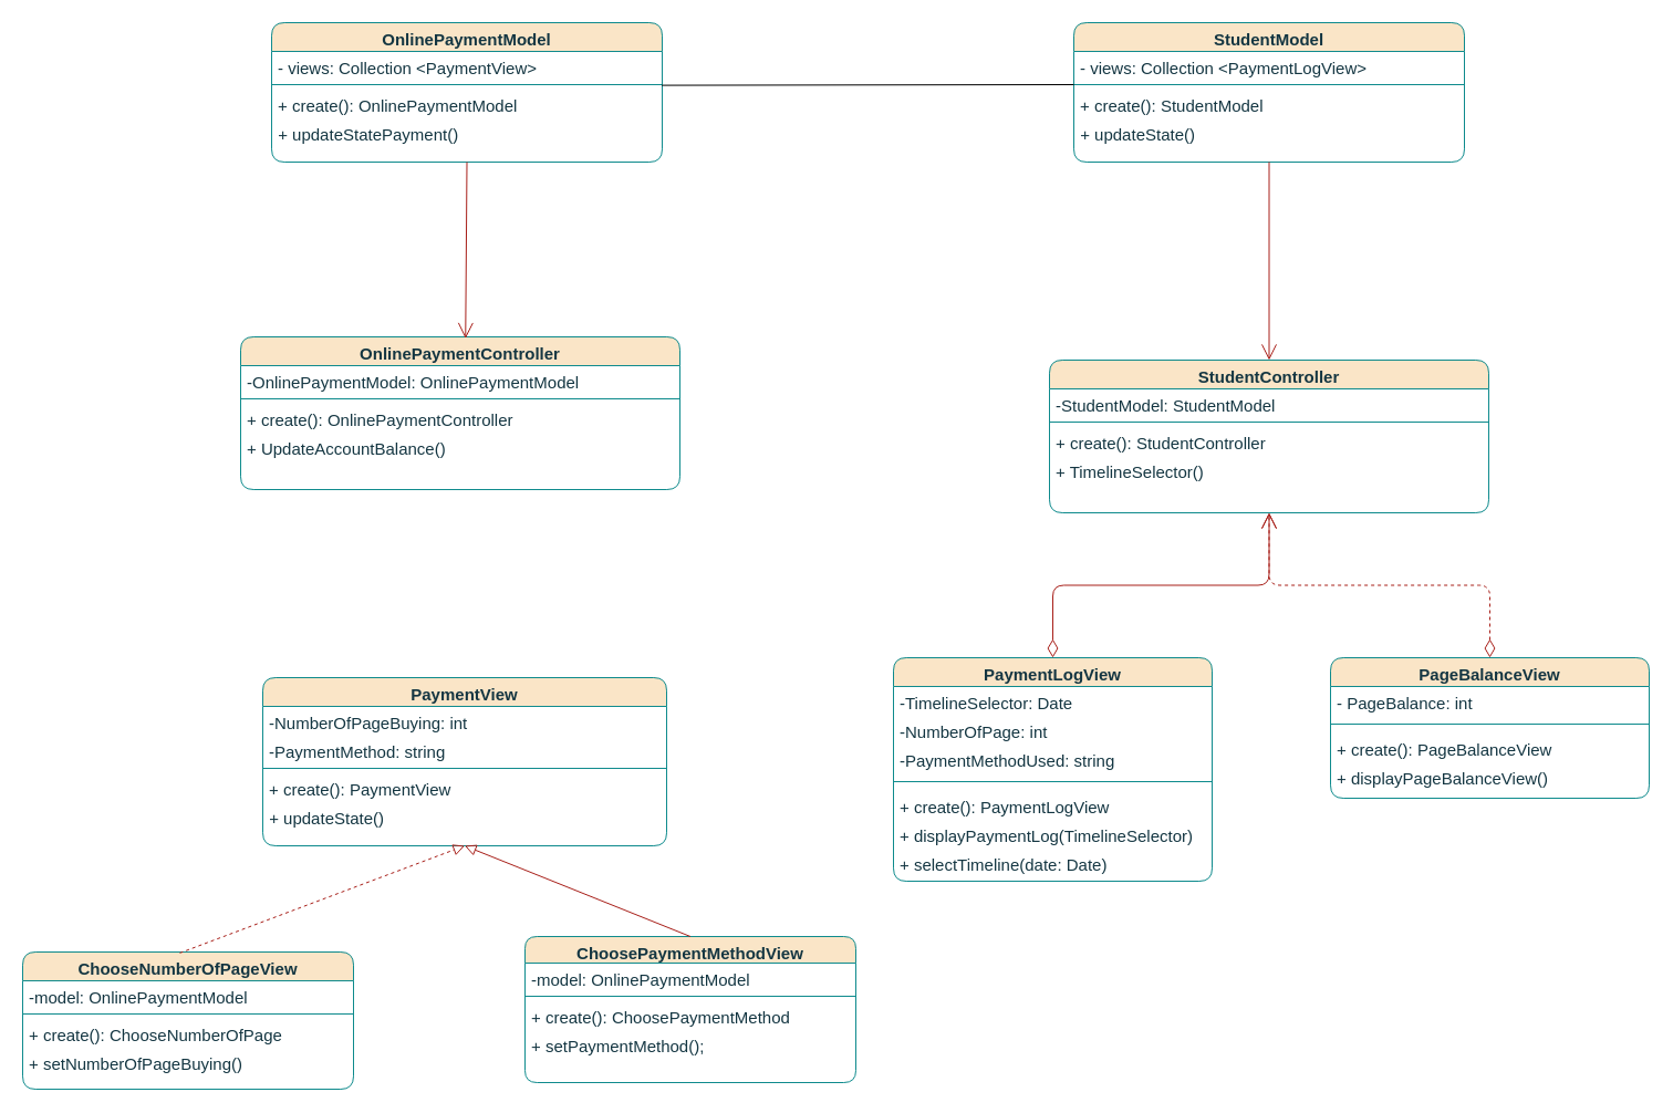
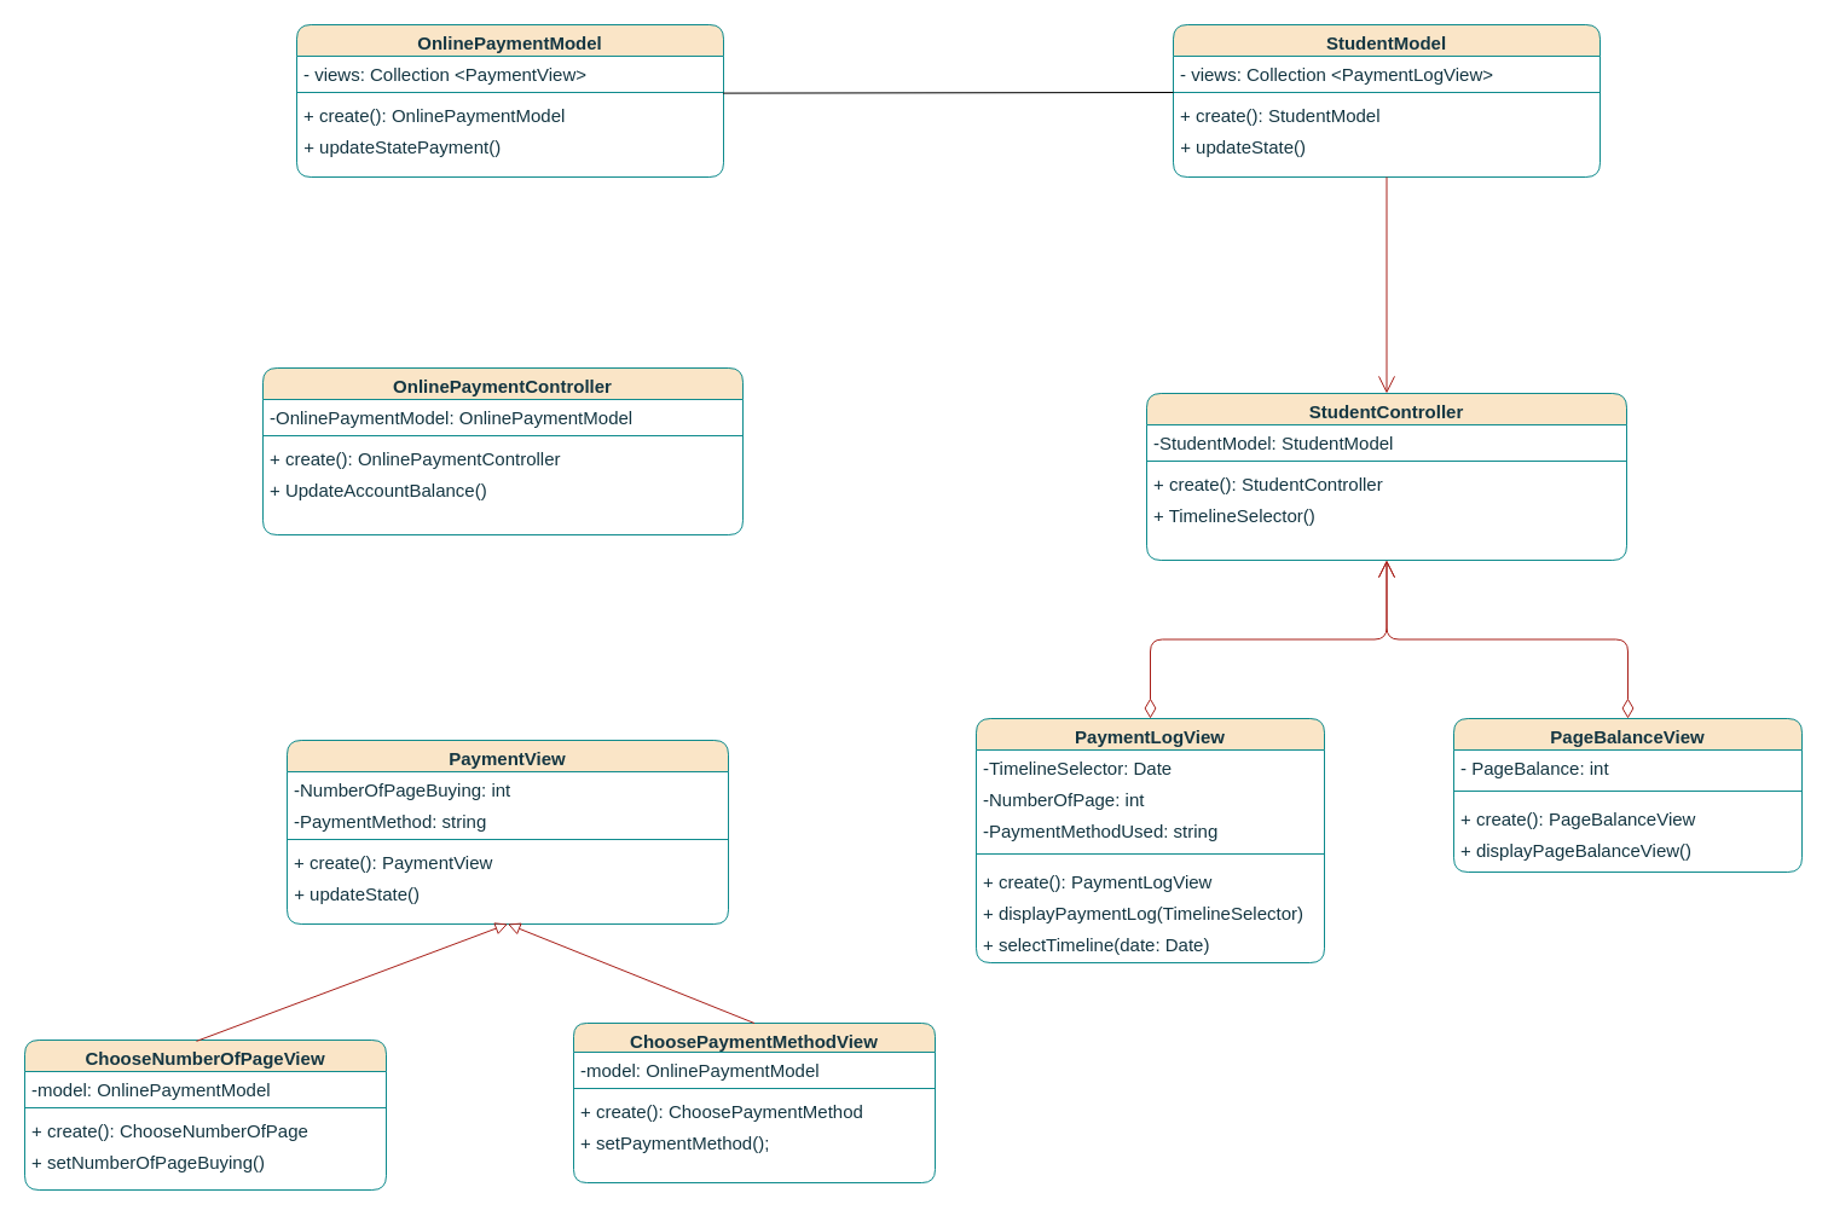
- <mxCell id="49" value="" style="endArrow=open;endFill=1;endSize=12;html=1;rounded=1;entryX=0.512;entryY=0.011;entryDx=0;entryDy=0;exitX=0.5;exitY=1;exitDx=0;exitDy=0;entryPerimeter=0;labelBackgroundColor=none;strokeColor=#A8201A;fontColor=default;" edge="1" parent="1" source="31" target="26"><mxGeometry width="160" relative="1" as="geometry"><mxPoint x="456" y="190" as="sourcePoint" /><mxPoint x="456" y="318" as="targetPoint" /></mxGeometry></mxCell>
- <mxCell id="57" value="" style="endArrow=open;html=1;endSize=12;startArrow=diamondThin;startSize=14;startFill=0;edgeStyle=orthogonalEdgeStyle;align=left;verticalAlign=bottom;rounded=1;exitX=0.5;exitY=0;exitDx=0;exitDy=0;entryX=0.5;entryY=1;entryDx=0;entryDy=0;labelBackgroundColor=none;strokeColor=#A8201A;fontColor=default;dashed=1;" edge="1" parent="1" source="51" target="8"><mxGeometry x="-1" y="3" relative="1" as="geometry"><mxPoint x="1113" y="591" as="sourcePoint" /><mxPoint x="1309" y="460" as="targetPoint" /></mxGeometry></mxCell>
+ <mxCell id="57" value="" style="endArrow=open;html=1;endSize=12;startArrow=diamondThin;startSize=14;startFill=0;edgeStyle=orthogonalEdgeStyle;align=left;verticalAlign=bottom;rounded=1;exitX=0.5;exitY=0;exitDx=0;exitDy=0;entryX=0.5;entryY=1;entryDx=0;entryDy=0;labelBackgroundColor=none;strokeColor=#A8201A;fontColor=default;" edge="1" parent="1" source="51" target="8"><mxGeometry x="-1" y="3" relative="1" as="geometry"><mxPoint x="1113" y="591" as="sourcePoint" /><mxPoint x="1309" y="460" as="targetPoint" /></mxGeometry></mxCell>
- <mxCell id="46" value="GeneralizationSet1" style="endArrow=block;html=1;rounded=1;align=center;verticalAlign=bottom;endFill=0;labelBackgroundColor=none;endSize=8;fontColor=default;noLabel=1;exitX=0.475;exitY=0.007;exitDx=0;exitDy=0;exitPerimeter=0;entryX=0.5;entryY=1;entryDx=0;entryDy=0;strokeColor=#A8201A;dashed=1;" edge="1" parent="1" source="36" target="2"><mxGeometry relative="1" as="geometry"><mxPoint x="96" y="830" as="sourcePoint" /><mxPoint x="350" y="774" as="targetPoint" /></mxGeometry></mxCell>
+ <mxCell id="46" value="GeneralizationSet1" style="endArrow=block;html=1;rounded=1;align=center;verticalAlign=bottom;endFill=0;labelBackgroundColor=none;endSize=8;fontColor=default;noLabel=1;exitX=0.475;exitY=0.007;exitDx=0;exitDy=0;exitPerimeter=0;entryX=0.5;entryY=1;entryDx=0;entryDy=0;strokeColor=#A8201A;" edge="1" parent="1" source="36" target="2"><mxGeometry relative="1" as="geometry"><mxPoint x="96" y="830" as="sourcePoint" /><mxPoint x="350" y="774" as="targetPoint" /></mxGeometry></mxCell>
